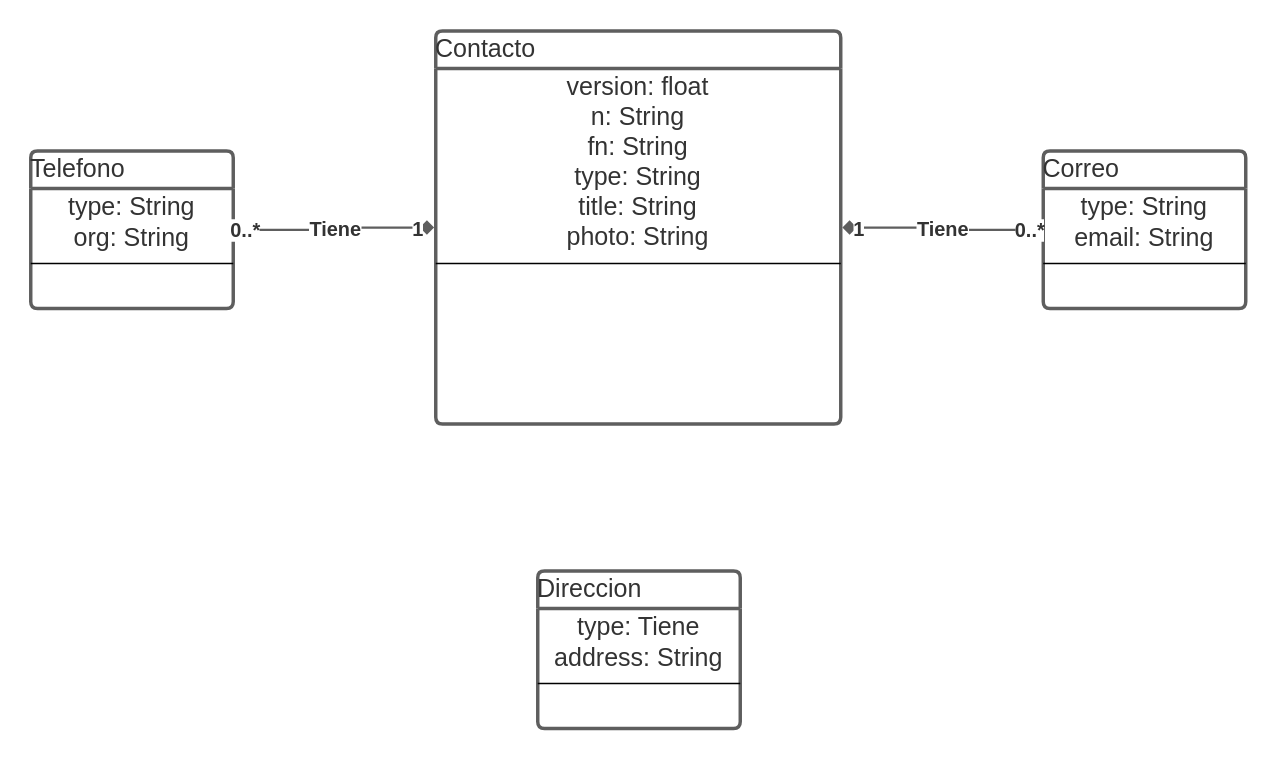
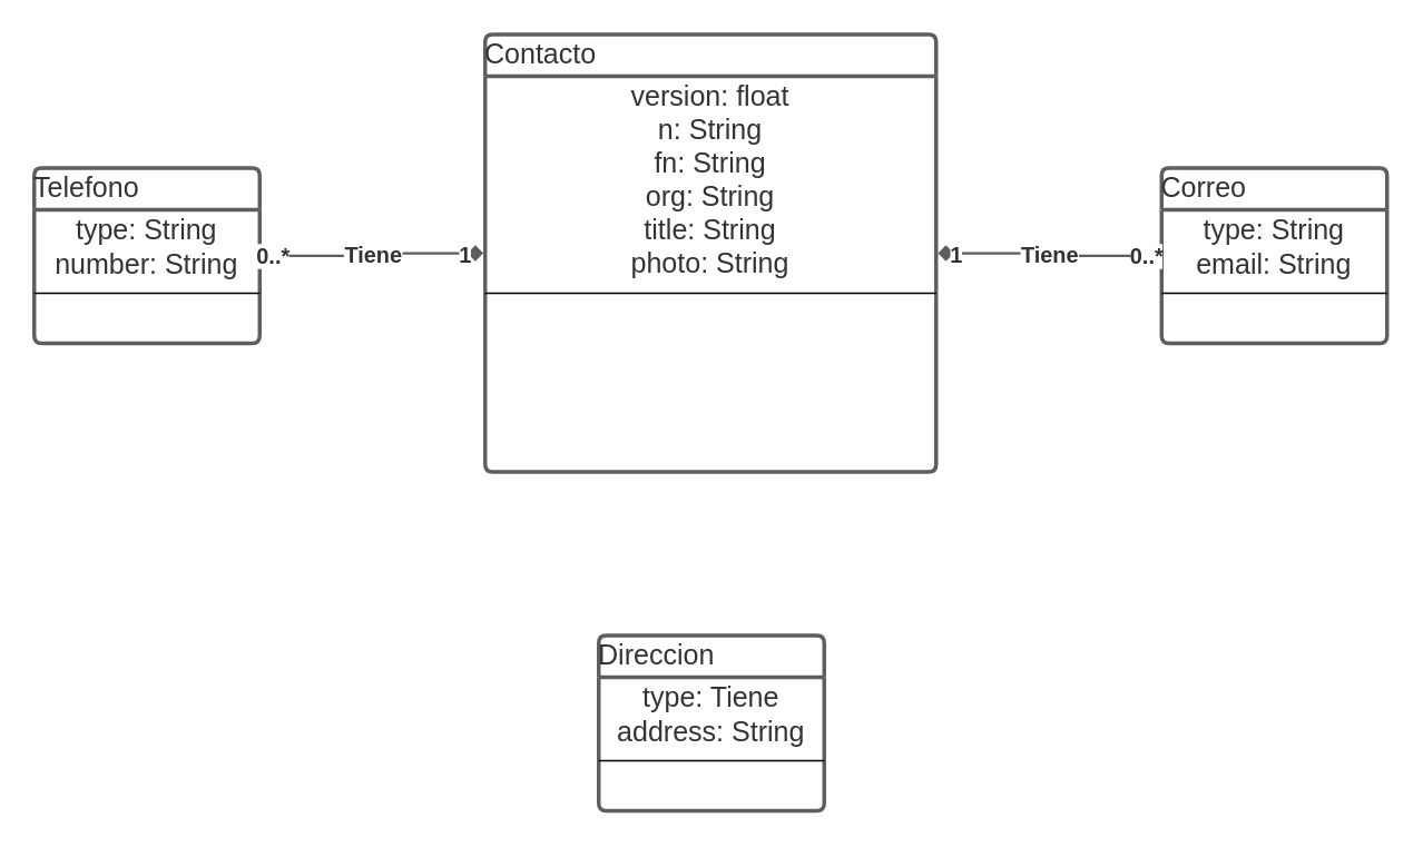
- <mxCell id="3" value="version: float&#10;n: String&#10;fn: String&#10;type: String&#10;title: String&#10;photo: String&#10;tels: ArrayList&amp;lt;Telefono&amp;gt;&#10;adrs: ArrayList&amp;lt;Direccion&amp;gt;&#10;emails: ArrayList&amp;lt;Correo&amp;gt;&#10;rev: Timestamp" style="part=1;html=1;whiteSpace=wrap;resizeHeight=0;strokeColor=none;fillColor=none;align=left;verticalAlign=middle;spacingLeft=4;spacingRight=4;overflow=hidden;rotatable=0;points=[[0,0.5],[1,0.5]];portConstraint=eastwest;swimlaneFillColor=#ffffff;strokeOpacity=100;whiteSpace=wrap;fontSize=16.7;fontColor=#333333;align=center;" vertex="1" parent="2"><mxGeometry y="25" width="270" height="126" as="geometry" /></mxCell>
+ <mxCell id="3" value="version: float&#10;n: String&#10;fn: String&#10;org: String&#10;title: String&#10;photo: String&#10;tels: ArrayList&amp;lt;Telefono&amp;gt;&#10;adrs: ArrayList&amp;lt;Direccion&amp;gt;&#10;emails: ArrayList&amp;lt;Correo&amp;gt;&#10;rev: Timestamp" style="part=1;html=1;whiteSpace=wrap;resizeHeight=0;strokeColor=none;fillColor=none;align=left;verticalAlign=middle;spacingLeft=4;spacingRight=4;overflow=hidden;rotatable=0;points=[[0,0.5],[1,0.5]];portConstraint=eastwest;swimlaneFillColor=#ffffff;strokeOpacity=100;whiteSpace=wrap;fontSize=16.7;fontColor=#333333;align=center;" vertex="1" parent="2"><mxGeometry y="25" width="270" height="126" as="geometry" /></mxCell>
- <mxCell id="11" value="type: String&#10;org: String" style="part=1;html=1;whiteSpace=wrap;resizeHeight=0;strokeColor=none;fillColor=none;align=left;verticalAlign=middle;spacingLeft=4;spacingRight=4;overflow=hidden;rotatable=0;points=[[0,0.5],[1,0.5]];portConstraint=eastwest;swimlaneFillColor=#ffffff;strokeOpacity=100;whiteSpace=wrap;fontSize=16.7;fontColor=#333333;align=center;" vertex="1" parent="10"><mxGeometry y="25" width="135" height="46" as="geometry" /></mxCell>
+ <mxCell id="11" value="type: String&#10;number: String" style="part=1;html=1;whiteSpace=wrap;resizeHeight=0;strokeColor=none;fillColor=none;align=left;verticalAlign=middle;spacingLeft=4;spacingRight=4;overflow=hidden;rotatable=0;points=[[0,0.5],[1,0.5]];portConstraint=eastwest;swimlaneFillColor=#ffffff;strokeOpacity=100;whiteSpace=wrap;fontSize=16.7;fontColor=#333333;align=center;" vertex="1" parent="10"><mxGeometry y="25" width="135" height="46" as="geometry" /></mxCell>
